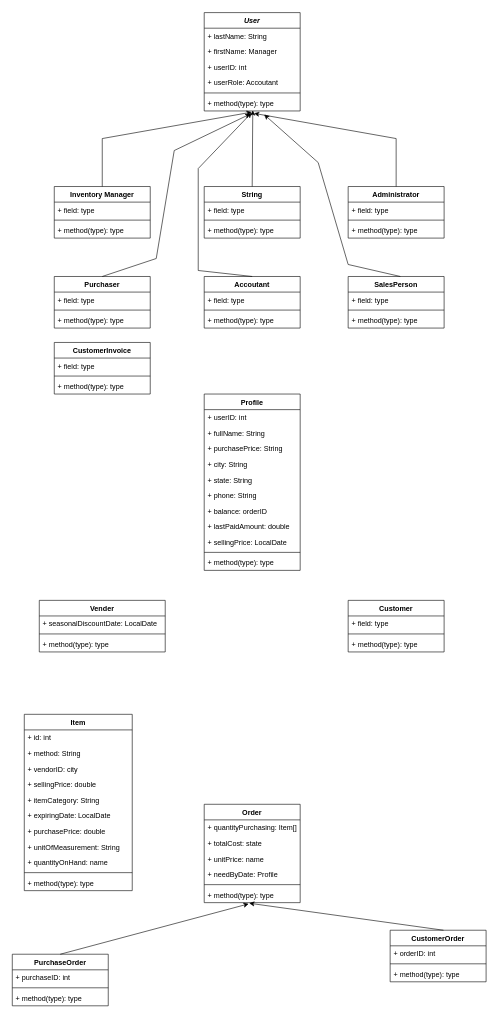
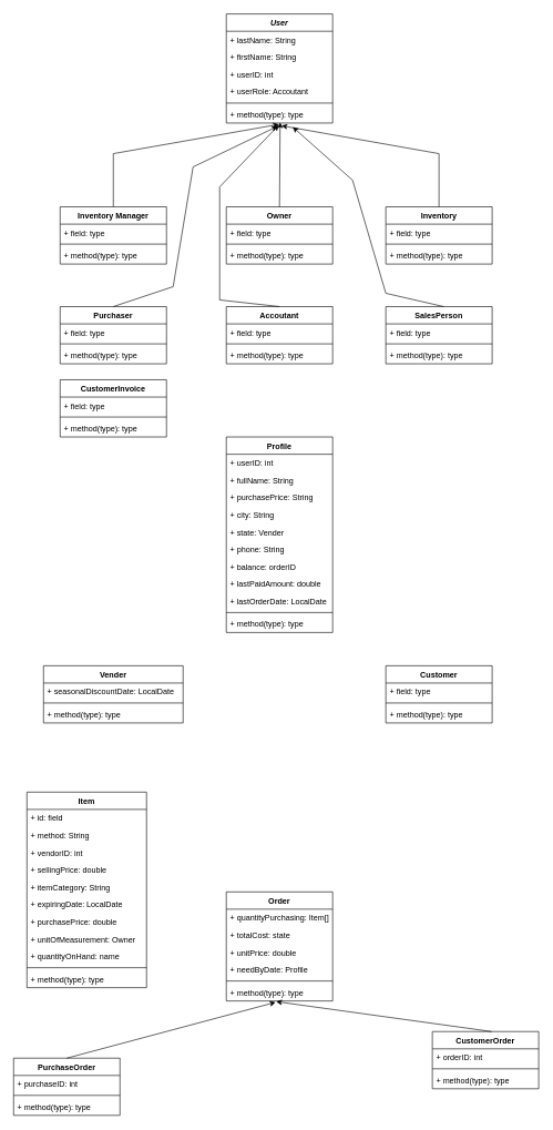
- <mxCell id="4" value="+ firstName: Manager" style="text;strokeColor=none;fillColor=none;align=left;verticalAlign=top;spacingLeft=4;spacingRight=4;overflow=hidden;rotatable=0;points=[[0,0.5],[1,0.5]];portConstraint=eastwest;" vertex="1" parent="2"><mxGeometry y="52" width="160" height="26" as="geometry" /></mxCell>
+ <mxCell id="4" value="+ firstName: String" style="text;strokeColor=none;fillColor=none;align=left;verticalAlign=top;spacingLeft=4;spacingRight=4;overflow=hidden;rotatable=0;points=[[0,0.5],[1,0.5]];portConstraint=eastwest;" vertex="1" parent="2"><mxGeometry y="52" width="160" height="26" as="geometry" /></mxCell>
- <mxCell id="13" value="String" style="swimlane;fontStyle=1;align=center;verticalAlign=top;childLayout=stackLayout;horizontal=1;startSize=26;horizontalStack=0;resizeParent=1;resizeParentMax=0;resizeLast=0;collapsible=1;marginBottom=0;" vertex="1" parent="1"><mxGeometry x="340" y="310" width="160" height="86" as="geometry" /></mxCell>
+ <mxCell id="13" value="Owner" style="swimlane;fontStyle=1;align=center;verticalAlign=top;childLayout=stackLayout;horizontal=1;startSize=26;horizontalStack=0;resizeParent=1;resizeParentMax=0;resizeLast=0;collapsible=1;marginBottom=0;" vertex="1" parent="1"><mxGeometry x="340" y="310" width="160" height="86" as="geometry" /></mxCell>
- <mxCell id="17" value="Administrator" style="swimlane;fontStyle=1;align=center;verticalAlign=top;childLayout=stackLayout;horizontal=1;startSize=26;horizontalStack=0;resizeParent=1;resizeParentMax=0;resizeLast=0;collapsible=1;marginBottom=0;" vertex="1" parent="1"><mxGeometry x="580" y="310" width="160" height="86" as="geometry" /></mxCell>
+ <mxCell id="17" value="Inventory" style="swimlane;fontStyle=1;align=center;verticalAlign=top;childLayout=stackLayout;horizontal=1;startSize=26;horizontalStack=0;resizeParent=1;resizeParentMax=0;resizeLast=0;collapsible=1;marginBottom=0;" vertex="1" parent="1"><mxGeometry x="580" y="310" width="160" height="86" as="geometry" /></mxCell>
- <mxCell id="85" value="+ state: String" style="text;strokeColor=none;fillColor=none;align=left;verticalAlign=top;spacingLeft=4;spacingRight=4;overflow=hidden;rotatable=0;points=[[0,0.5],[1,0.5]];portConstraint=eastwest;" vertex="1" parent="80"><mxGeometry y="130" width="160" height="26" as="geometry" /></mxCell>
+ <mxCell id="85" value="+ state: Vender" style="text;strokeColor=none;fillColor=none;align=left;verticalAlign=top;spacingLeft=4;spacingRight=4;overflow=hidden;rotatable=0;points=[[0,0.5],[1,0.5]];portConstraint=eastwest;" vertex="1" parent="80"><mxGeometry y="130" width="160" height="26" as="geometry" /></mxCell>
- <mxCell id="89" value="+ sellingPrice: LocalDate" style="text;strokeColor=none;fillColor=none;align=left;verticalAlign=top;spacingLeft=4;spacingRight=4;overflow=hidden;rotatable=0;points=[[0,0.5],[1,0.5]];portConstraint=eastwest;" vertex="1" parent="80"><mxGeometry y="234" width="160" height="26" as="geometry" /></mxCell>
+ <mxCell id="89" value="+ lastOrderDate: LocalDate" style="text;strokeColor=none;fillColor=none;align=left;verticalAlign=top;spacingLeft=4;spacingRight=4;overflow=hidden;rotatable=0;points=[[0,0.5],[1,0.5]];portConstraint=eastwest;" vertex="1" parent="80"><mxGeometry y="234" width="160" height="26" as="geometry" /></mxCell>
- <mxCell id="44" value="+ id: int" style="text;strokeColor=none;fillColor=none;align=left;verticalAlign=top;spacingLeft=4;spacingRight=4;overflow=hidden;rotatable=0;points=[[0,0.5],[1,0.5]];portConstraint=eastwest;" vertex="1" parent="43"><mxGeometry y="26" width="180" height="26" as="geometry" /></mxCell>
+ <mxCell id="44" value="+ id: field" style="text;strokeColor=none;fillColor=none;align=left;verticalAlign=top;spacingLeft=4;spacingRight=4;overflow=hidden;rotatable=0;points=[[0,0.5],[1,0.5]];portConstraint=eastwest;" vertex="1" parent="43"><mxGeometry y="26" width="180" height="26" as="geometry" /></mxCell>
- <mxCell id="46" value="+ vendorID: city" style="text;strokeColor=none;fillColor=none;align=left;verticalAlign=top;spacingLeft=4;spacingRight=4;overflow=hidden;rotatable=0;points=[[0,0.5],[1,0.5]];portConstraint=eastwest;" vertex="1" parent="43"><mxGeometry y="78" width="180" height="26" as="geometry" /></mxCell>
+ <mxCell id="46" value="+ vendorID: int" style="text;strokeColor=none;fillColor=none;align=left;verticalAlign=top;spacingLeft=4;spacingRight=4;overflow=hidden;rotatable=0;points=[[0,0.5],[1,0.5]];portConstraint=eastwest;" vertex="1" parent="43"><mxGeometry y="78" width="180" height="26" as="geometry" /></mxCell>
- <mxCell id="51" value="+ unitOfMeasurement: String" style="text;strokeColor=none;fillColor=none;align=left;verticalAlign=top;spacingLeft=4;spacingRight=4;overflow=hidden;rotatable=0;points=[[0,0.5],[1,0.5]];portConstraint=eastwest;" vertex="1" parent="43"><mxGeometry y="208" width="180" height="26" as="geometry" /></mxCell>
+ <mxCell id="51" value="+ unitOfMeasurement: Owner" style="text;strokeColor=none;fillColor=none;align=left;verticalAlign=top;spacingLeft=4;spacingRight=4;overflow=hidden;rotatable=0;points=[[0,0.5],[1,0.5]];portConstraint=eastwest;" vertex="1" parent="43"><mxGeometry y="208" width="180" height="26" as="geometry" /></mxCell>
- <mxCell id="74" value="+ unitPrice: name" style="text;strokeColor=none;fillColor=none;align=left;verticalAlign=top;spacingLeft=4;spacingRight=4;overflow=hidden;rotatable=0;points=[[0,0.5],[1,0.5]];portConstraint=eastwest;" vertex="1" parent="71"><mxGeometry y="78" width="160" height="26" as="geometry" /></mxCell>
+ <mxCell id="74" value="+ unitPrice: double" style="text;strokeColor=none;fillColor=none;align=left;verticalAlign=top;spacingLeft=4;spacingRight=4;overflow=hidden;rotatable=0;points=[[0,0.5],[1,0.5]];portConstraint=eastwest;" vertex="1" parent="71"><mxGeometry y="78" width="160" height="26" as="geometry" /></mxCell>
